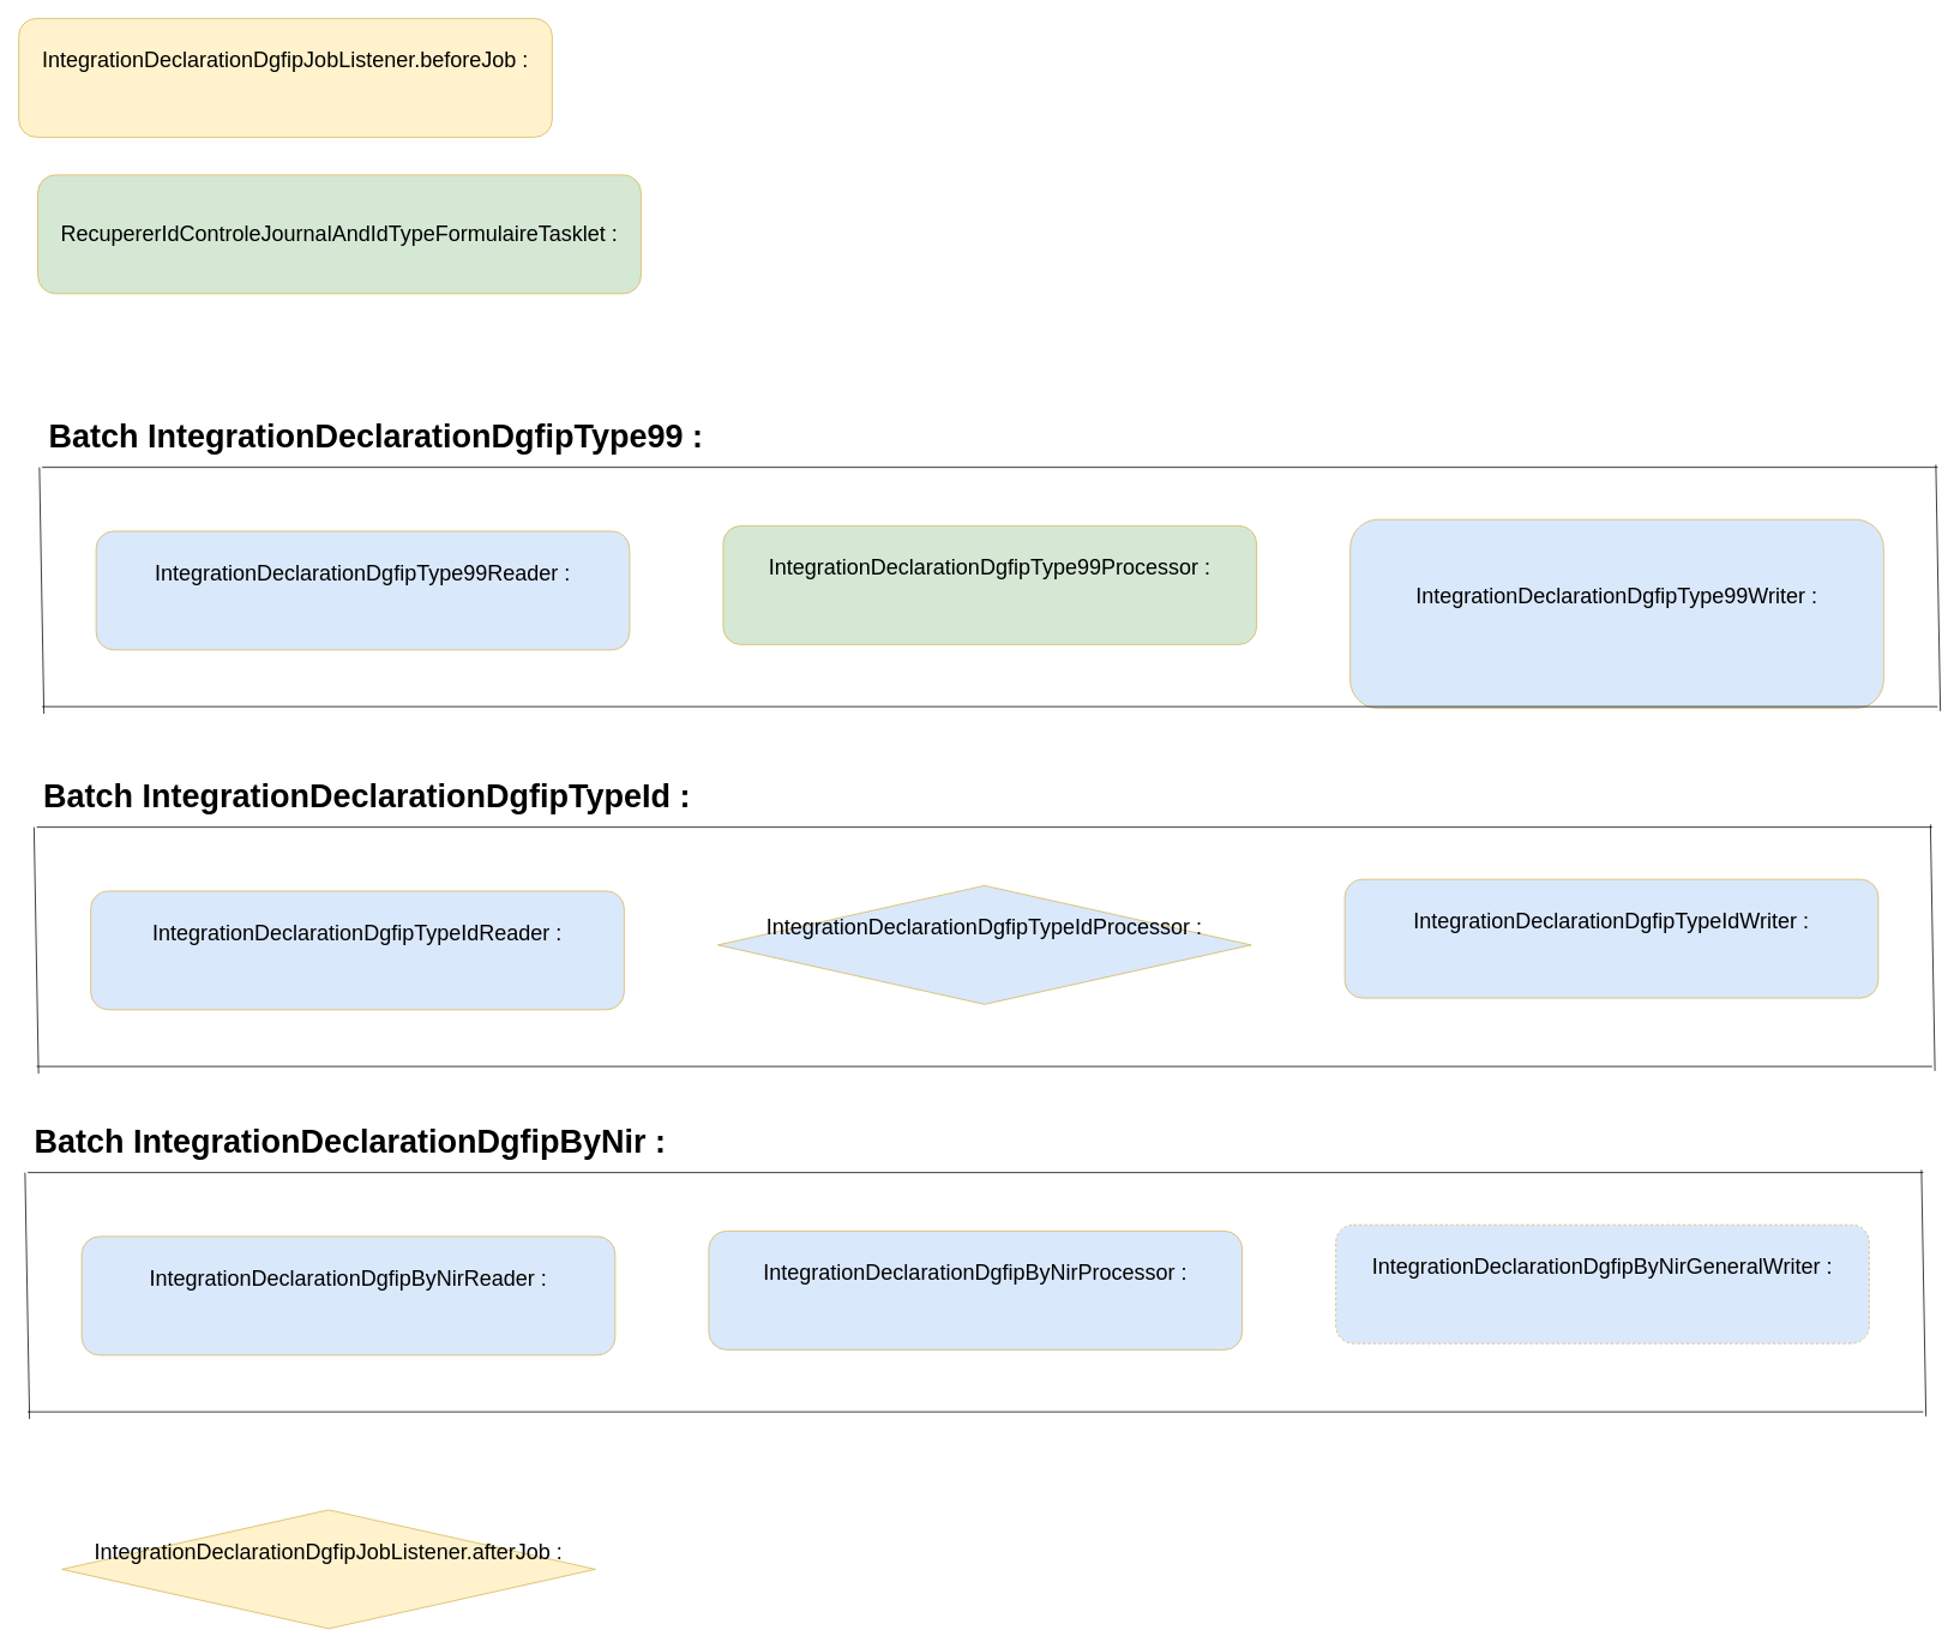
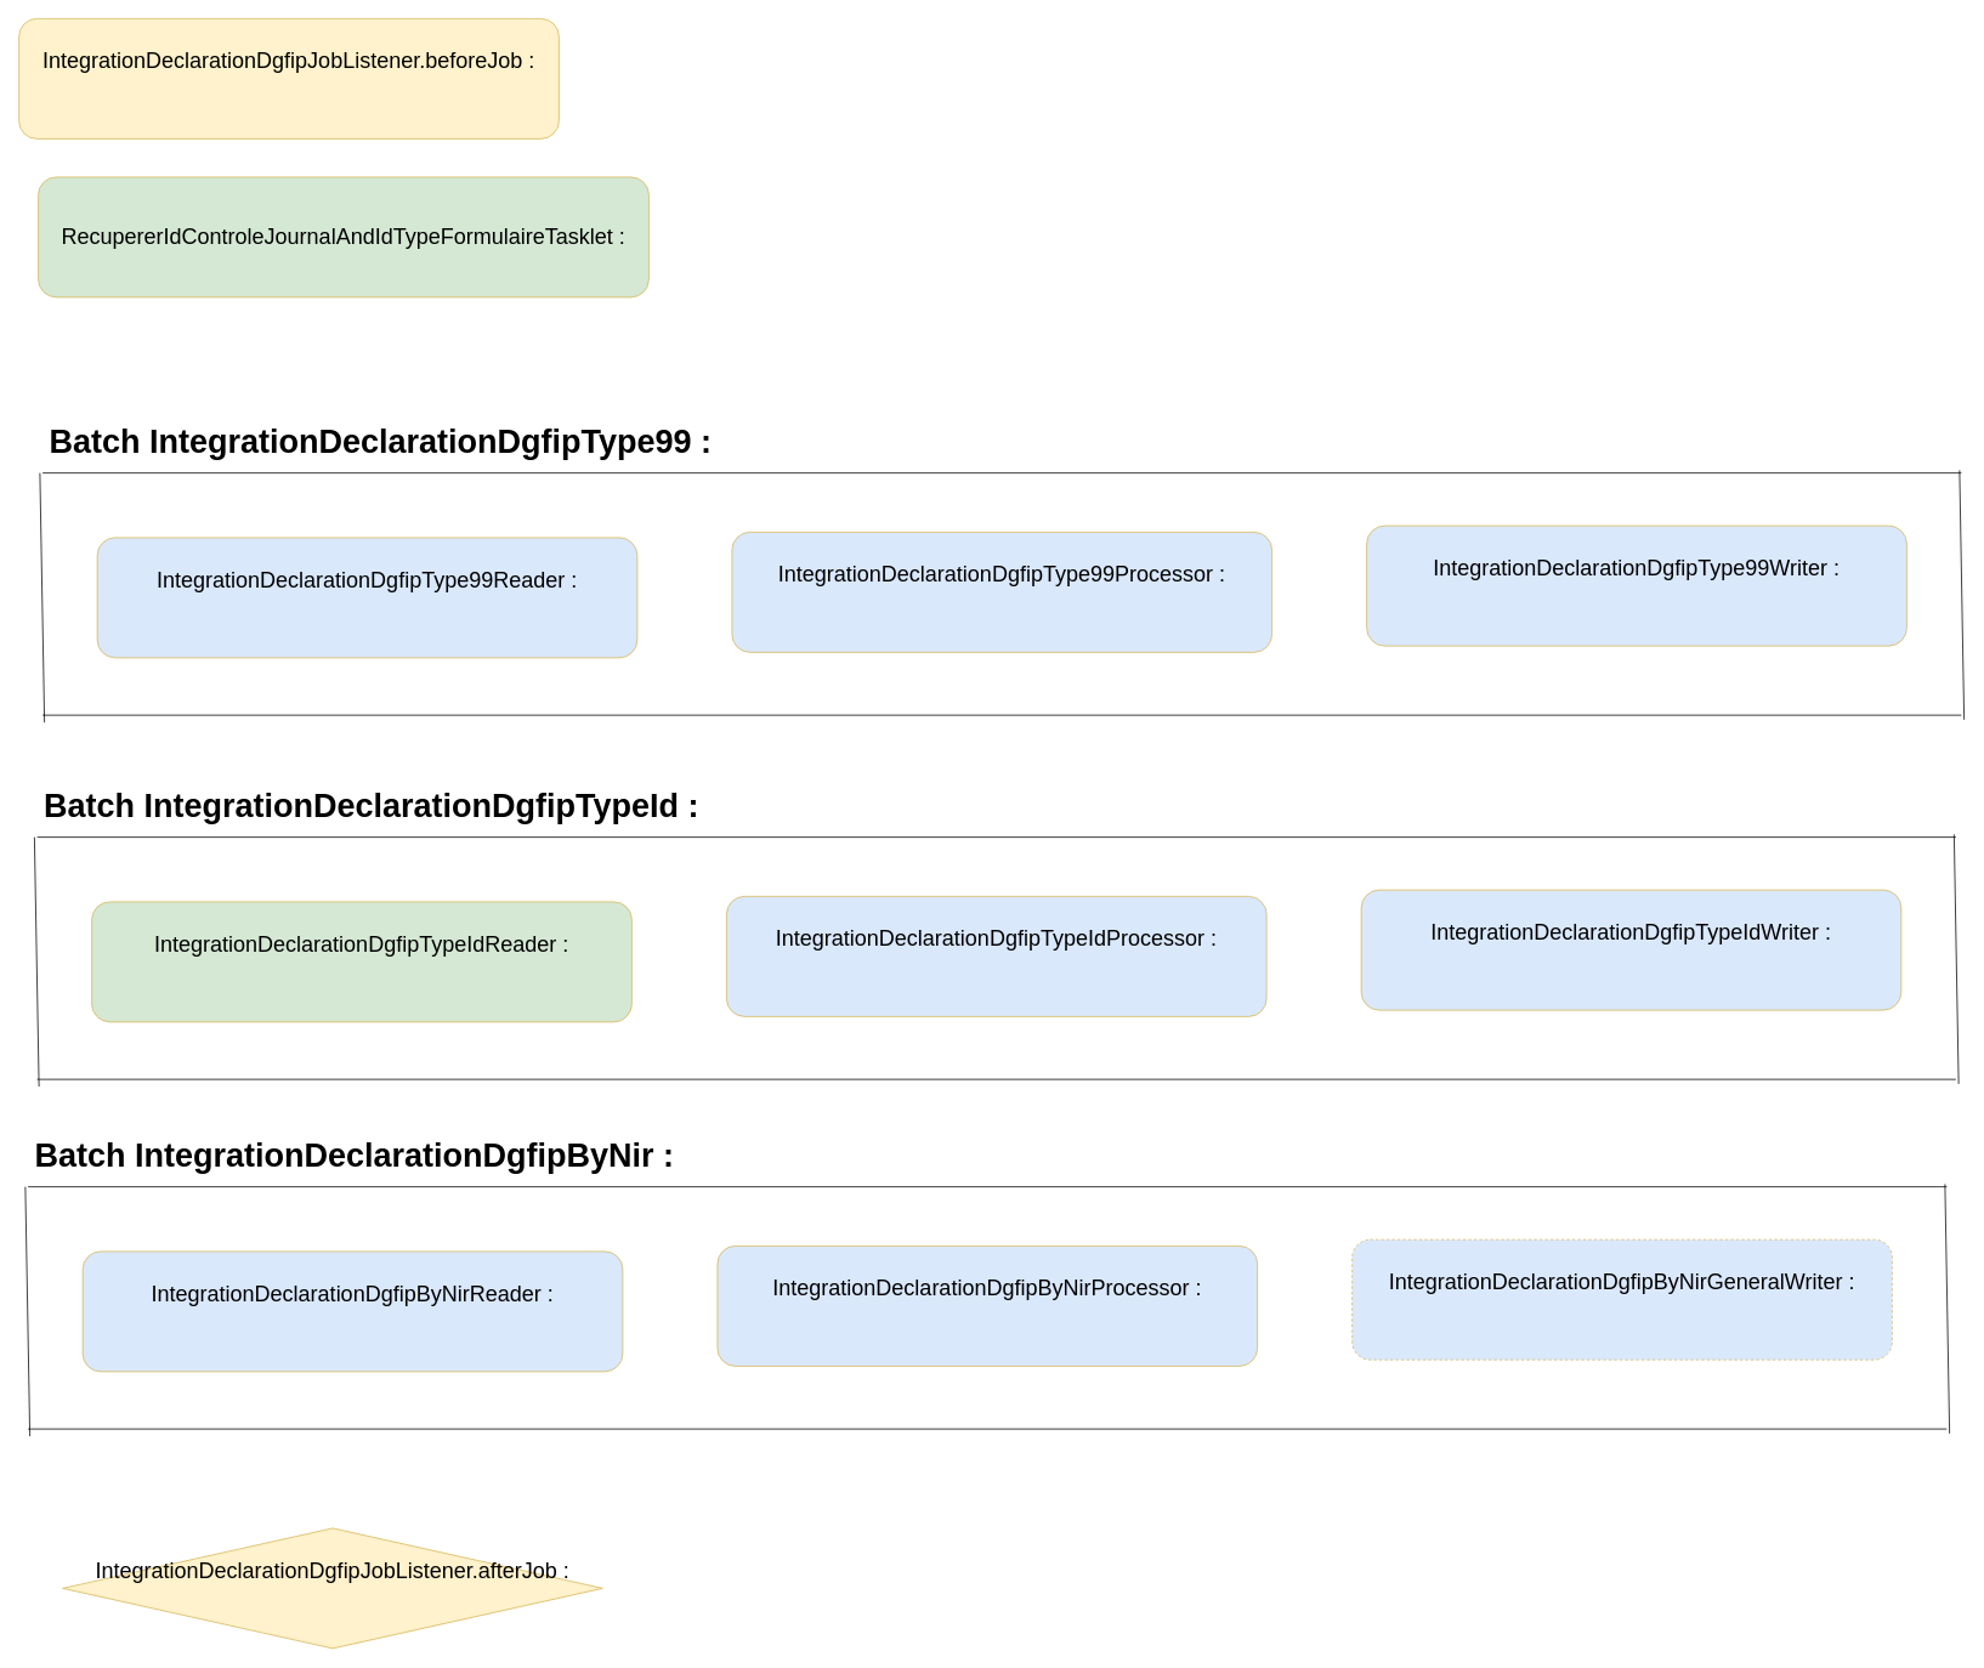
- <mxCell id="5" value="&lt;div&gt;&lt;font style=&quot;font-size: 24px;&quot;&gt;IntegrationDeclarationDgfipType99Processor :&lt;br&gt;&lt;/font&gt;&lt;/div&gt;&lt;div&gt;&lt;font size=&quot;3&quot;&gt;&lt;br&gt;&lt;/font&gt;&lt;/div&gt;&lt;div&gt;&lt;font size=&quot;3&quot;&gt;&lt;br&gt;&lt;/font&gt;&lt;/div&gt;" style="rounded=1;whiteSpace=wrap;html=1;fontSize=12;glass=0;strokeWidth=1;shadow=0;fillColor=#d5e8d4;strokeColor=#d6b656;" vertex="1" parent="1"><mxGeometry x="803" y="584" width="593" height="132" as="geometry" /></mxCell>
+ <mxCell id="5" value="&lt;div&gt;&lt;font style=&quot;font-size: 24px;&quot;&gt;IntegrationDeclarationDgfipType99Processor :&lt;br&gt;&lt;/font&gt;&lt;/div&gt;&lt;div&gt;&lt;font size=&quot;3&quot;&gt;&lt;br&gt;&lt;/font&gt;&lt;/div&gt;&lt;div&gt;&lt;font size=&quot;3&quot;&gt;&lt;br&gt;&lt;/font&gt;&lt;/div&gt;" style="rounded=1;whiteSpace=wrap;html=1;fontSize=12;glass=0;strokeWidth=1;shadow=0;fillColor=#dae8fc;strokeColor=#d6b656;" vertex="1" parent="1"><mxGeometry x="803" y="584" width="593" height="132" as="geometry" /></mxCell>
- <mxCell id="6" value="&lt;div&gt;&lt;font style=&quot;font-size: 24px;&quot;&gt;IntegrationDeclarationDgfipType99Writer :&lt;br&gt;&lt;/font&gt;&lt;/div&gt;&lt;div&gt;&lt;font size=&quot;3&quot;&gt;&lt;br&gt;&lt;/font&gt;&lt;/div&gt;&lt;div&gt;&lt;font size=&quot;3&quot;&gt;&lt;br&gt;&lt;/font&gt;&lt;/div&gt;" style="rounded=1;whiteSpace=wrap;html=1;fontSize=12;glass=0;strokeWidth=1;shadow=0;fillColor=#dae8fc;strokeColor=#d6b656;" vertex="1" parent="1"><mxGeometry x="1500" y="577" width="593" height="210" as="geometry" /></mxCell>
+ <mxCell id="6" value="&lt;div&gt;&lt;font style=&quot;font-size: 24px;&quot;&gt;IntegrationDeclarationDgfipType99Writer :&lt;br&gt;&lt;/font&gt;&lt;/div&gt;&lt;div&gt;&lt;font size=&quot;3&quot;&gt;&lt;br&gt;&lt;/font&gt;&lt;/div&gt;&lt;div&gt;&lt;font size=&quot;3&quot;&gt;&lt;br&gt;&lt;/font&gt;&lt;/div&gt;" style="rounded=1;whiteSpace=wrap;html=1;fontSize=12;glass=0;strokeWidth=1;shadow=0;fillColor=#dae8fc;strokeColor=#d6b656;" vertex="1" parent="1"><mxGeometry x="1500" y="577" width="593" height="132" as="geometry" /></mxCell>
- <mxCell id="13" value="&lt;div&gt;&lt;font style=&quot;font-size: 24px;&quot;&gt;IntegrationDeclarationDgfipTypeIdProcessor :&lt;br&gt;&lt;/font&gt;&lt;/div&gt;&lt;div&gt;&lt;font size=&quot;3&quot;&gt;&lt;br&gt;&lt;/font&gt;&lt;/div&gt;&lt;div&gt;&lt;font size=&quot;3&quot;&gt;&lt;br&gt;&lt;/font&gt;&lt;/div&gt;" style="rhombus;whiteSpace=wrap;html=1;fontSize=12;glass=0;strokeWidth=1;shadow=0;fillColor=#dae8fc;strokeColor=#d6b656;" vertex="1" parent="1"><mxGeometry x="797" y="984" width="593" height="132" as="geometry" /></mxCell>
+ <mxCell id="13" value="&lt;div&gt;&lt;font style=&quot;font-size: 24px;&quot;&gt;IntegrationDeclarationDgfipTypeIdProcessor :&lt;br&gt;&lt;/font&gt;&lt;/div&gt;&lt;div&gt;&lt;font size=&quot;3&quot;&gt;&lt;br&gt;&lt;/font&gt;&lt;/div&gt;&lt;div&gt;&lt;font size=&quot;3&quot;&gt;&lt;br&gt;&lt;/font&gt;&lt;/div&gt;" style="rounded=1;whiteSpace=wrap;html=1;fontSize=12;glass=0;strokeWidth=1;shadow=0;fillColor=#dae8fc;strokeColor=#d6b656;" vertex="1" parent="1"><mxGeometry x="797" y="984" width="593" height="132" as="geometry" /></mxCell>
- <mxCell id="12" value="&lt;div&gt;&lt;font style=&quot;font-size: 24px;&quot;&gt;IntegrationDeclarationDgfipTypeIdReader :&lt;br&gt;&lt;/font&gt;&lt;/div&gt;&lt;div&gt;&lt;font size=&quot;3&quot;&gt;&lt;br&gt;&lt;/font&gt;&lt;/div&gt;&lt;div&gt;&lt;font size=&quot;3&quot;&gt;&lt;br&gt;&lt;/font&gt;&lt;/div&gt;" style="rounded=1;whiteSpace=wrap;html=1;fontSize=12;glass=0;strokeWidth=1;shadow=0;fillColor=#dae8fc;strokeColor=#d6b656;" vertex="1" parent="1"><mxGeometry x="100" y="990" width="593" height="132" as="geometry" /></mxCell>
+ <mxCell id="12" value="&lt;div&gt;&lt;font style=&quot;font-size: 24px;&quot;&gt;IntegrationDeclarationDgfipTypeIdReader :&lt;br&gt;&lt;/font&gt;&lt;/div&gt;&lt;div&gt;&lt;font size=&quot;3&quot;&gt;&lt;br&gt;&lt;/font&gt;&lt;/div&gt;&lt;div&gt;&lt;font size=&quot;3&quot;&gt;&lt;br&gt;&lt;/font&gt;&lt;/div&gt;" style="rounded=1;whiteSpace=wrap;html=1;fontSize=12;glass=0;strokeWidth=1;shadow=0;fillColor=#d5e8d4;strokeColor=#d6b656;" vertex="1" parent="1"><mxGeometry x="100" y="990" width="593" height="132" as="geometry" /></mxCell>
